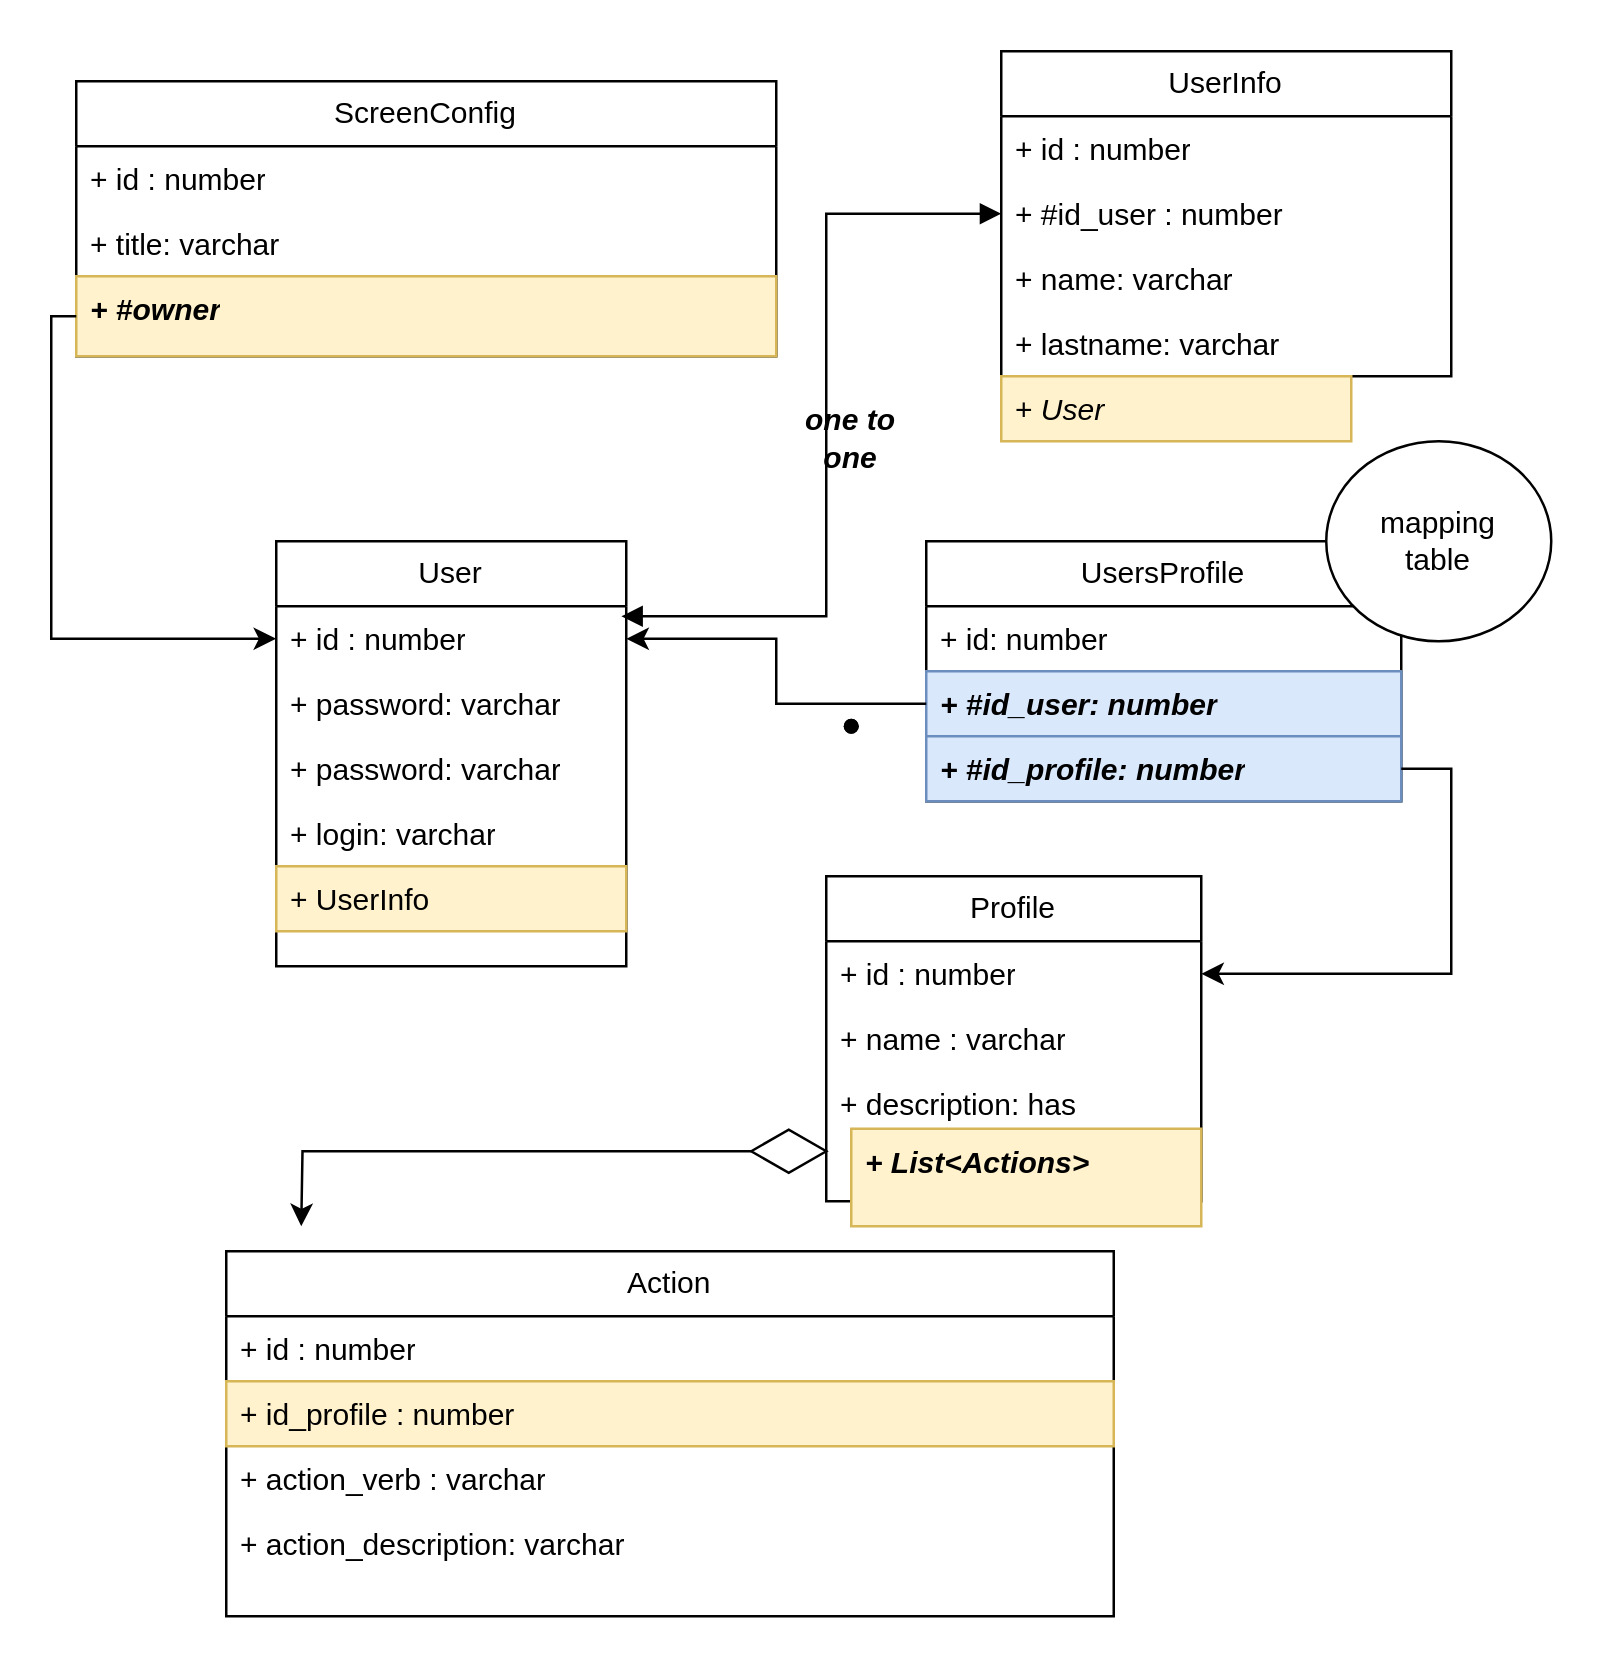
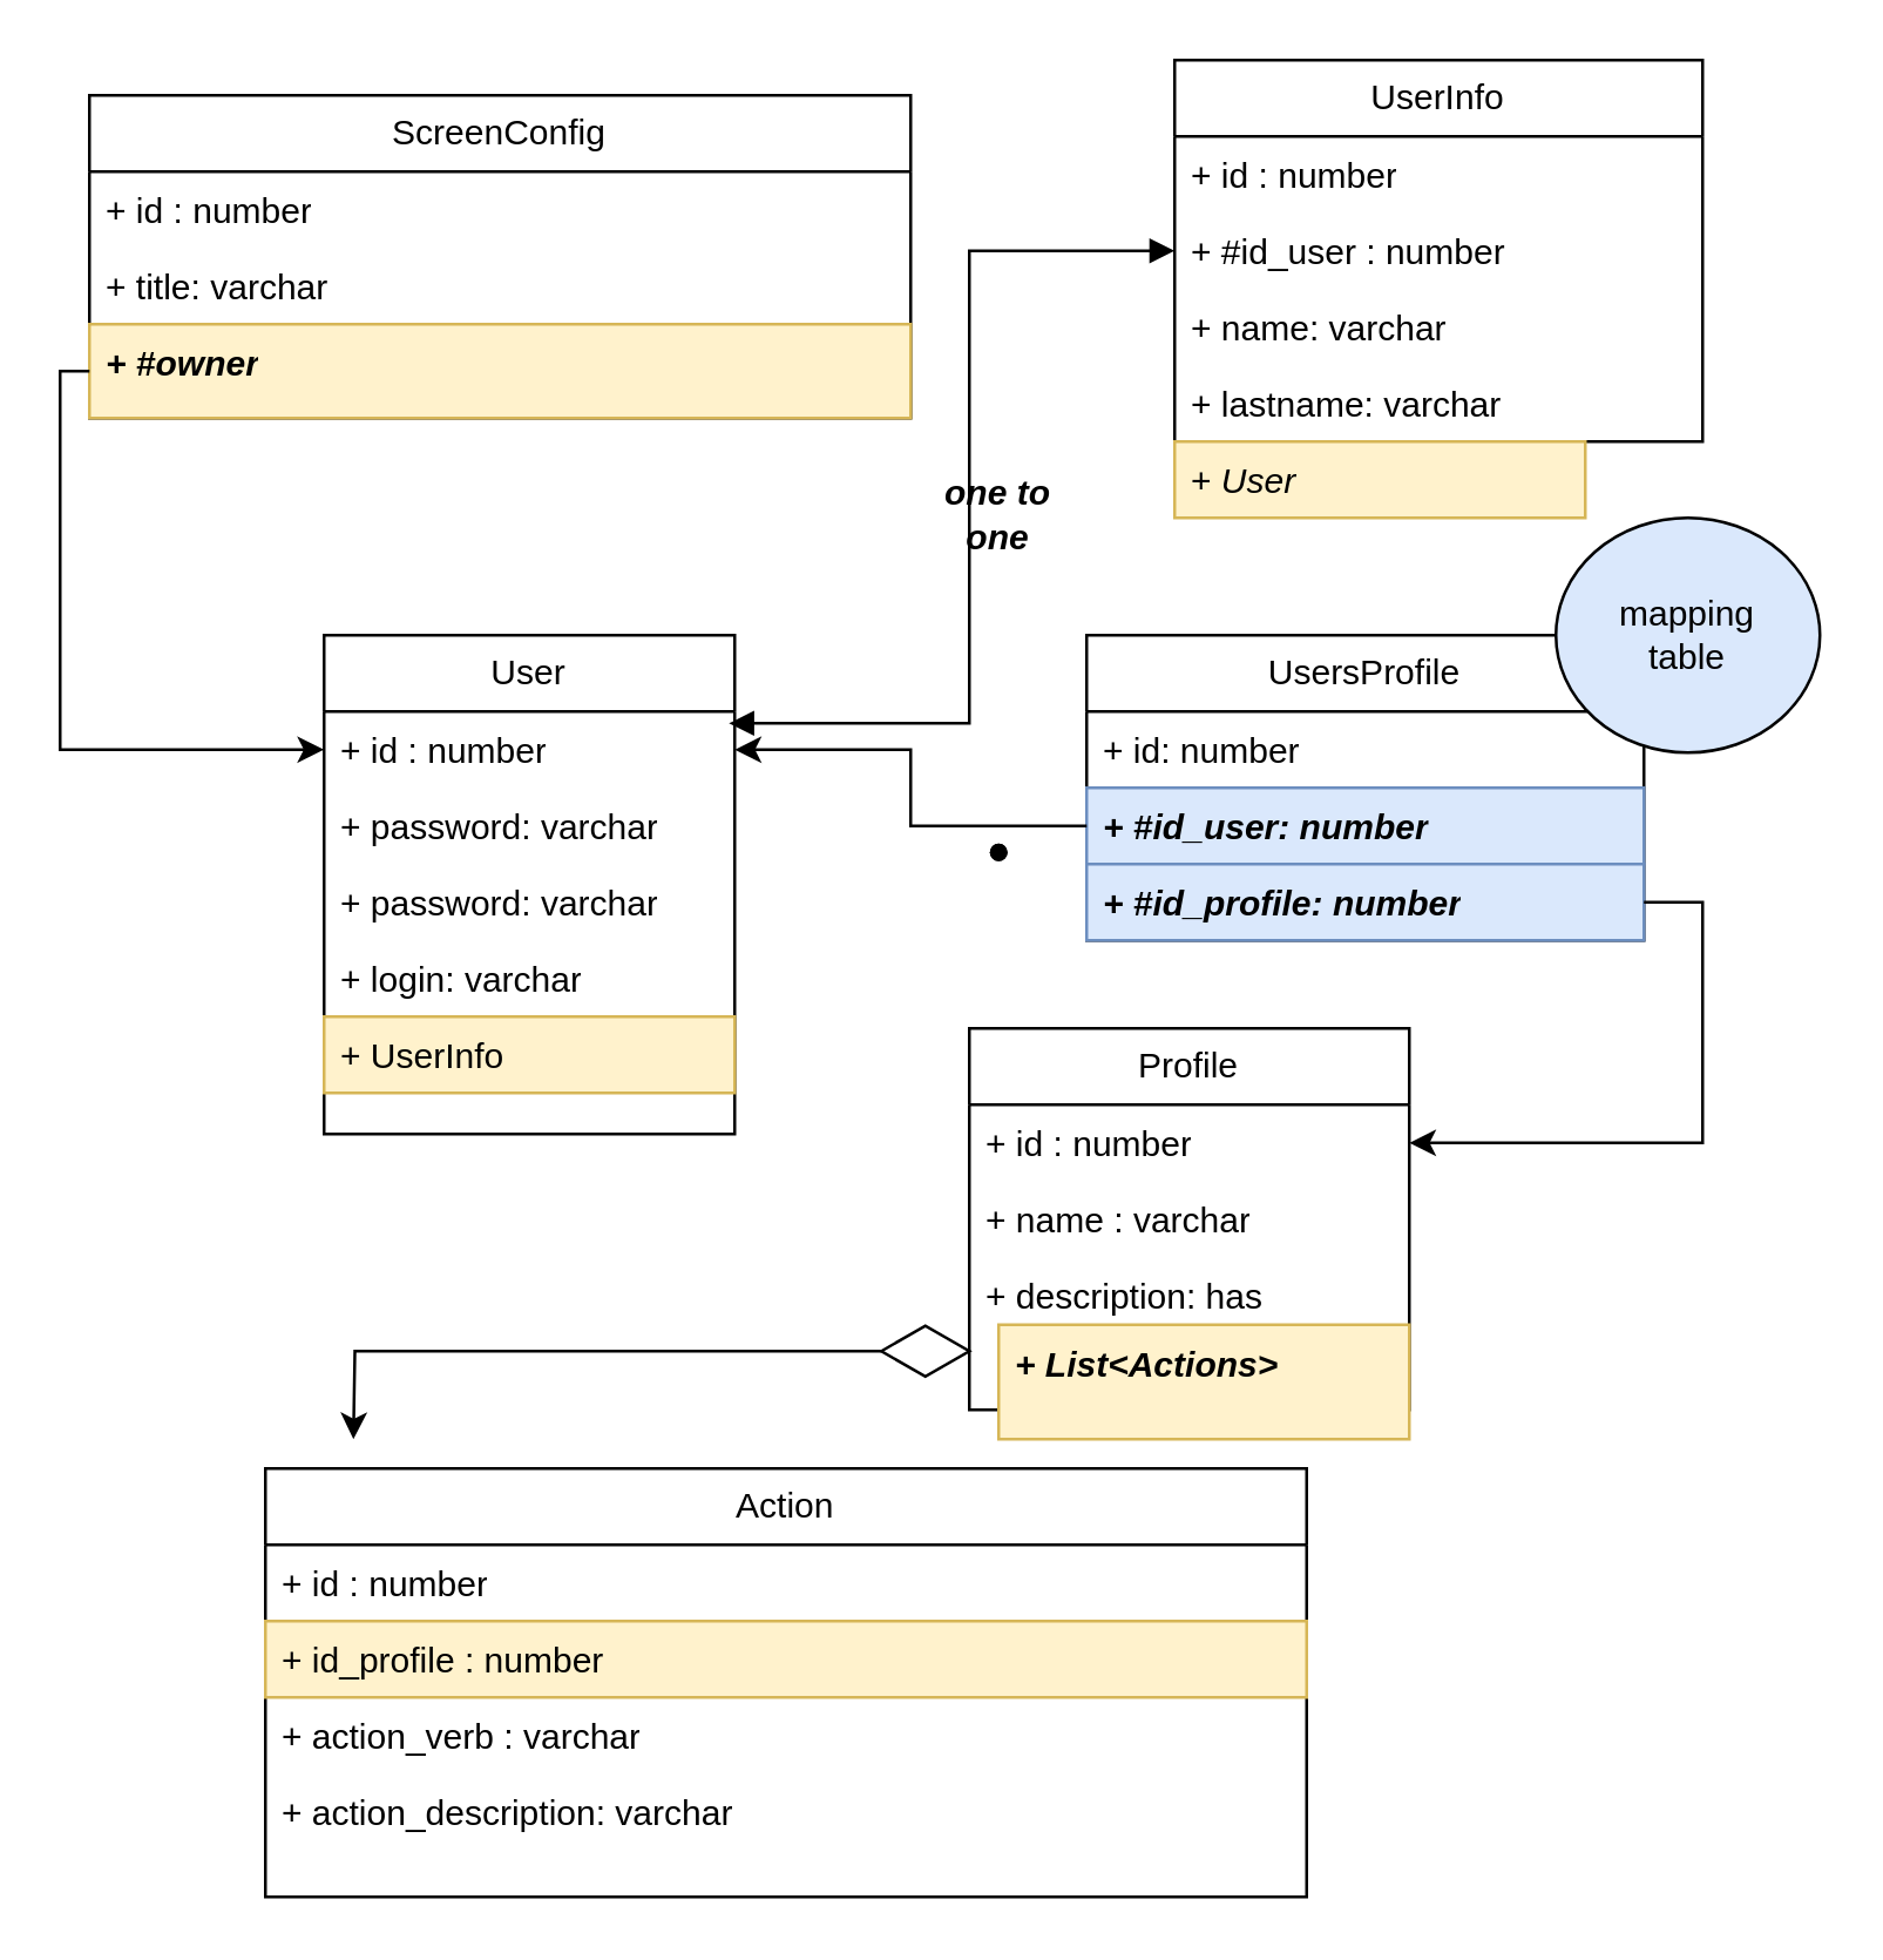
- <mxCell id="41" value="mapping&lt;br&gt;table" style="ellipse;whiteSpace=wrap;html=1;" vertex="1" parent="1"><mxGeometry x="530" y="176" width="90" height="80" as="geometry" /></mxCell>
+ <mxCell id="41" value="mapping&lt;br&gt;table" style="ellipse;whiteSpace=wrap;html=1;fillColor=#dae8fc;" vertex="1" parent="1"><mxGeometry x="530" y="176" width="90" height="80" as="geometry" /></mxCell>
